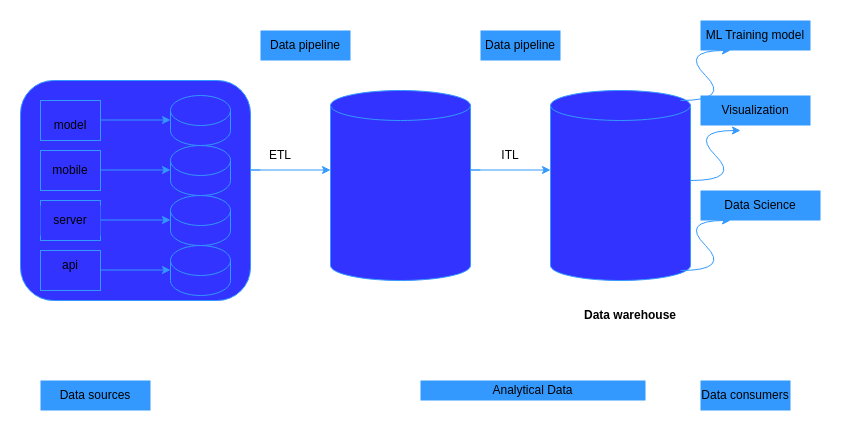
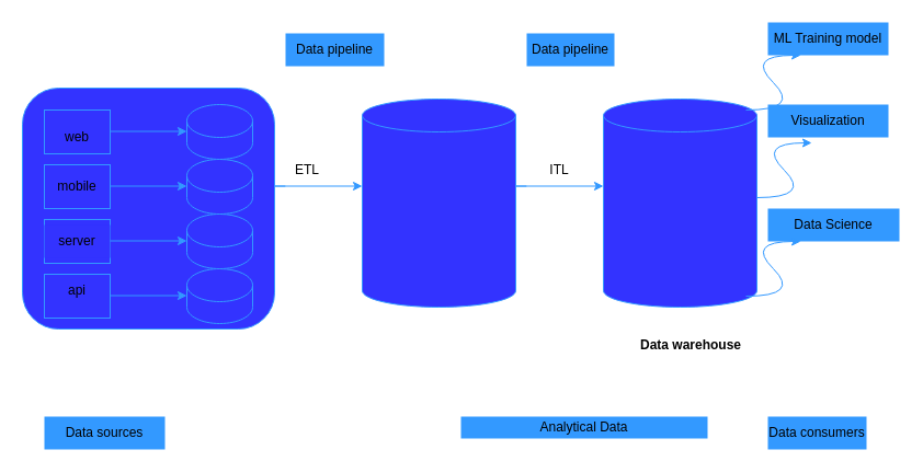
- <mxCell id="7" value="model" style="text;strokeColor=none;align=center;fillColor=none;html=1;verticalAlign=middle;whiteSpace=wrap;rounded=0;" vertex="1" parent="1"><mxGeometry x="40" y="110" width="60" height="30" as="geometry" /></mxCell>
+ <mxCell id="7" value="web" style="text;strokeColor=none;align=center;fillColor=none;html=1;verticalAlign=middle;whiteSpace=wrap;rounded=0;" vertex="1" parent="1"><mxGeometry x="40" y="110" width="60" height="30" as="geometry" /></mxCell>
